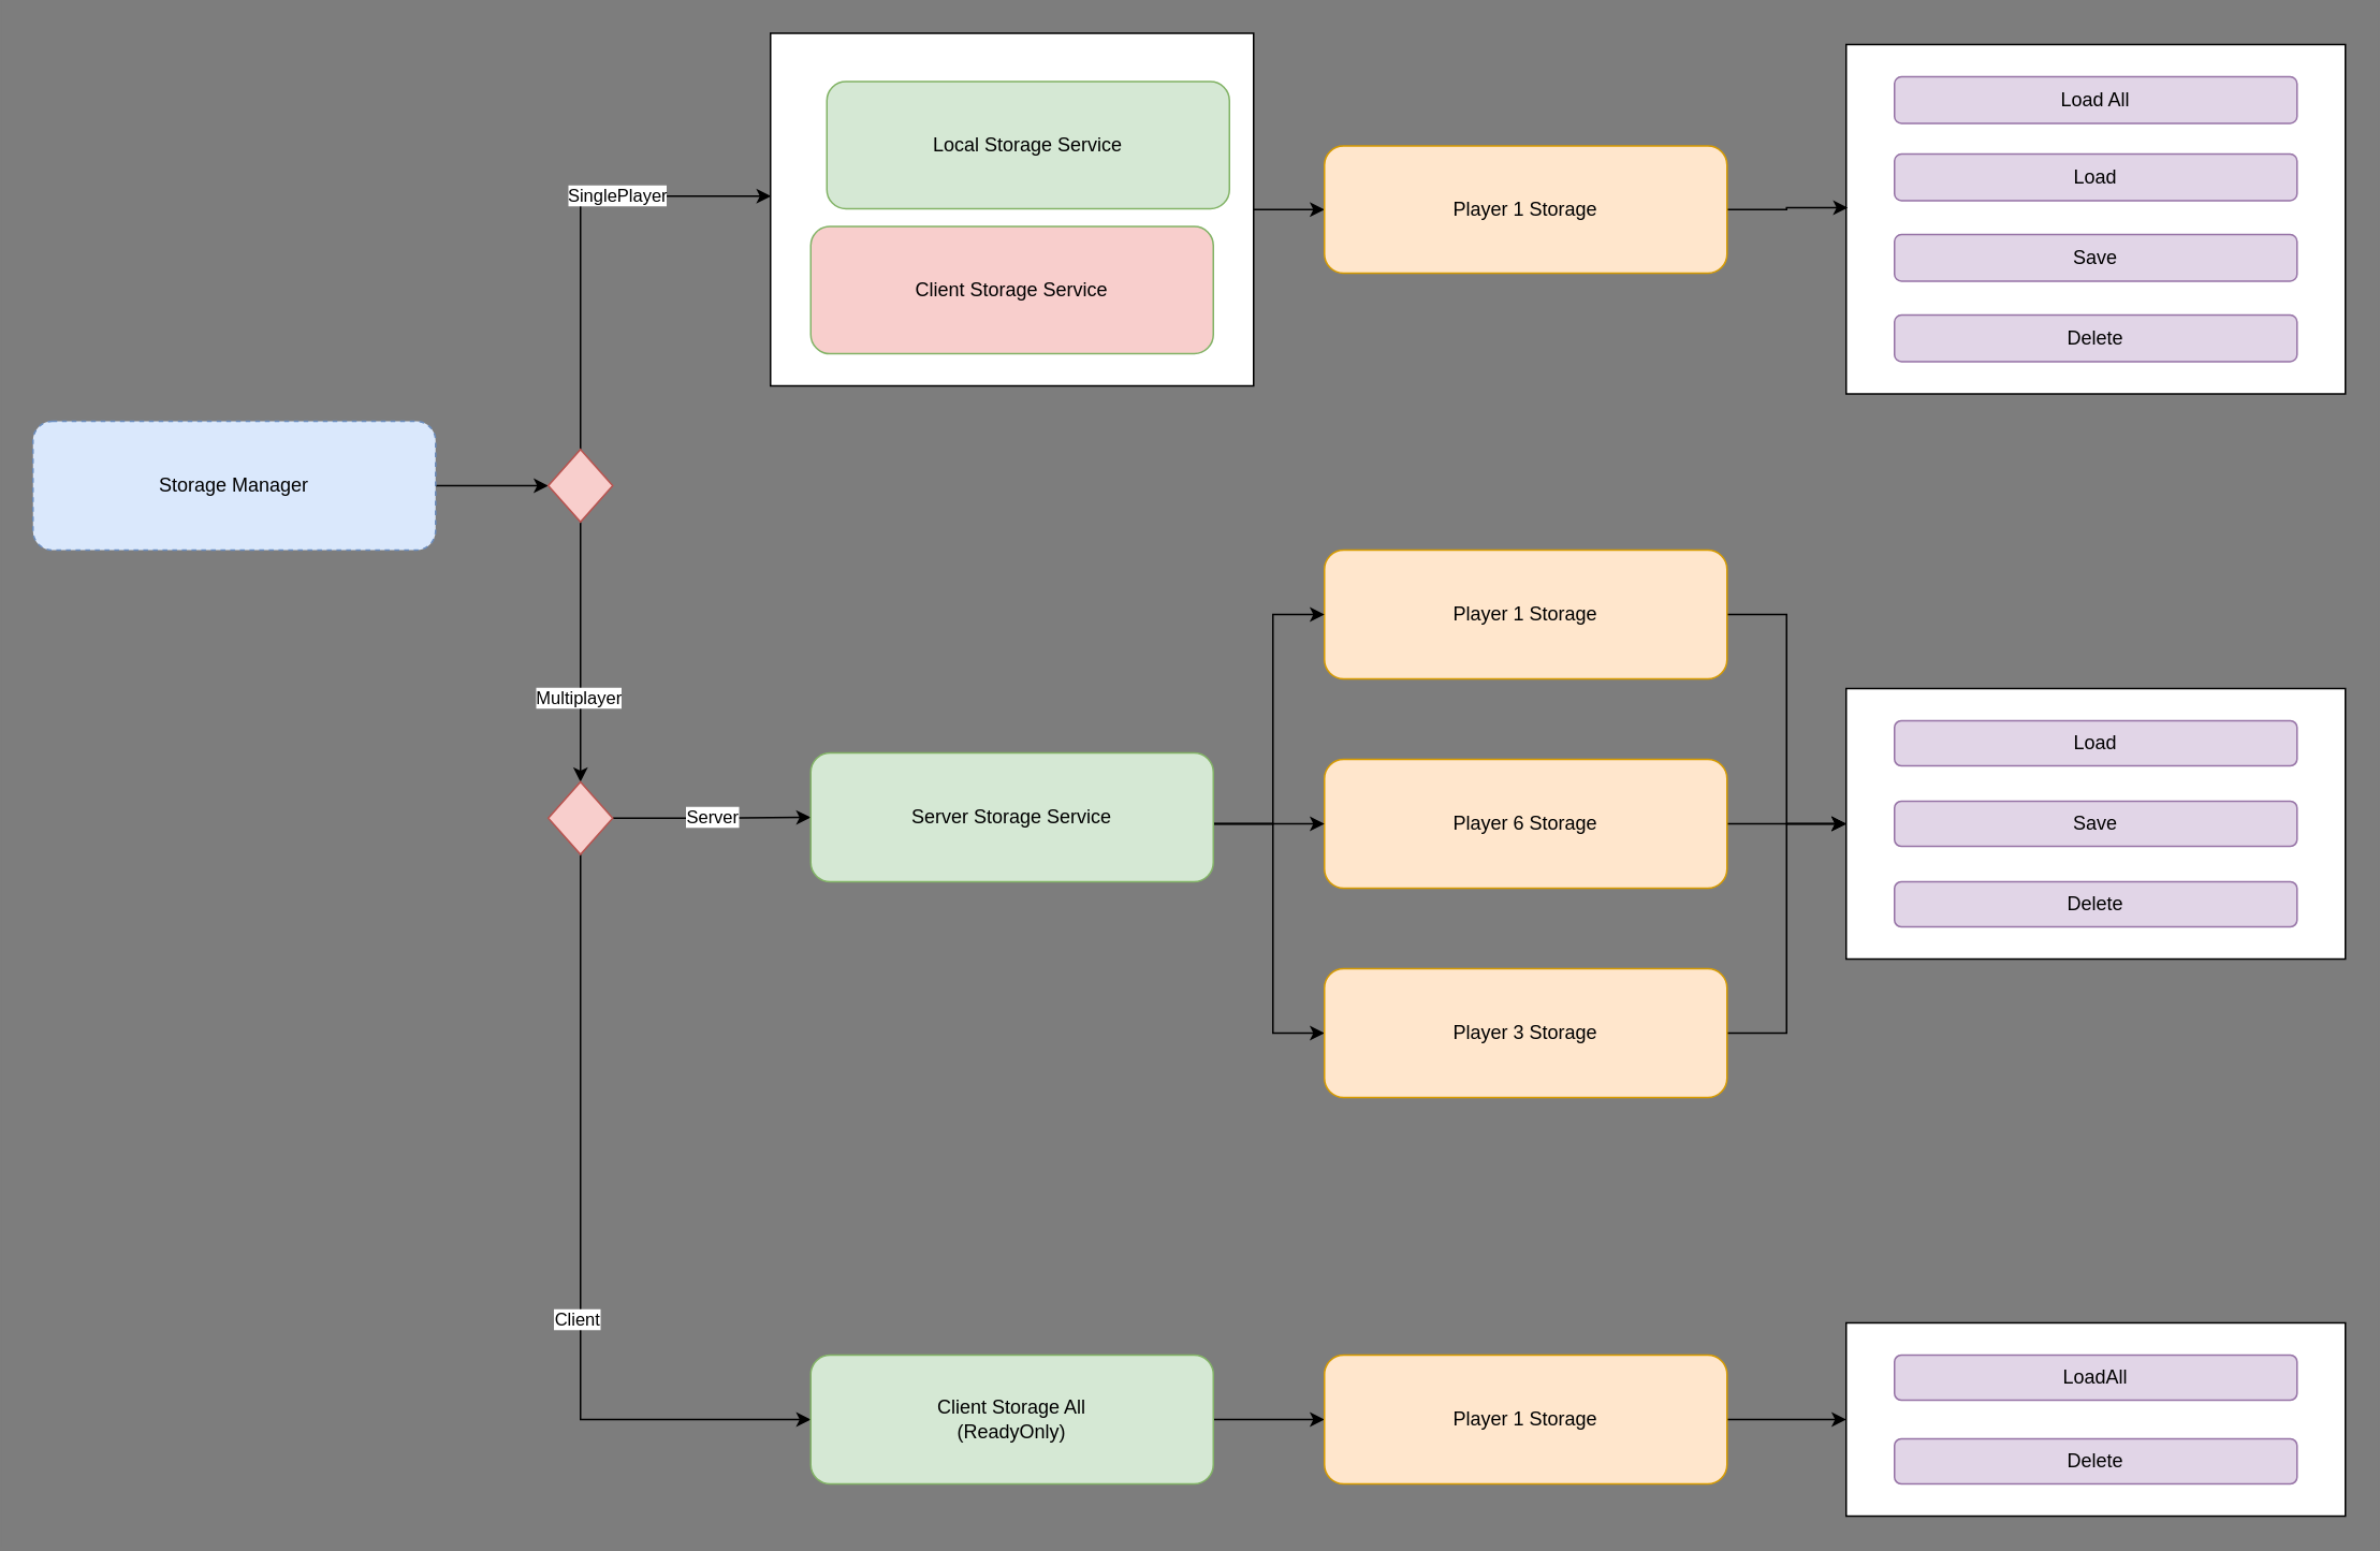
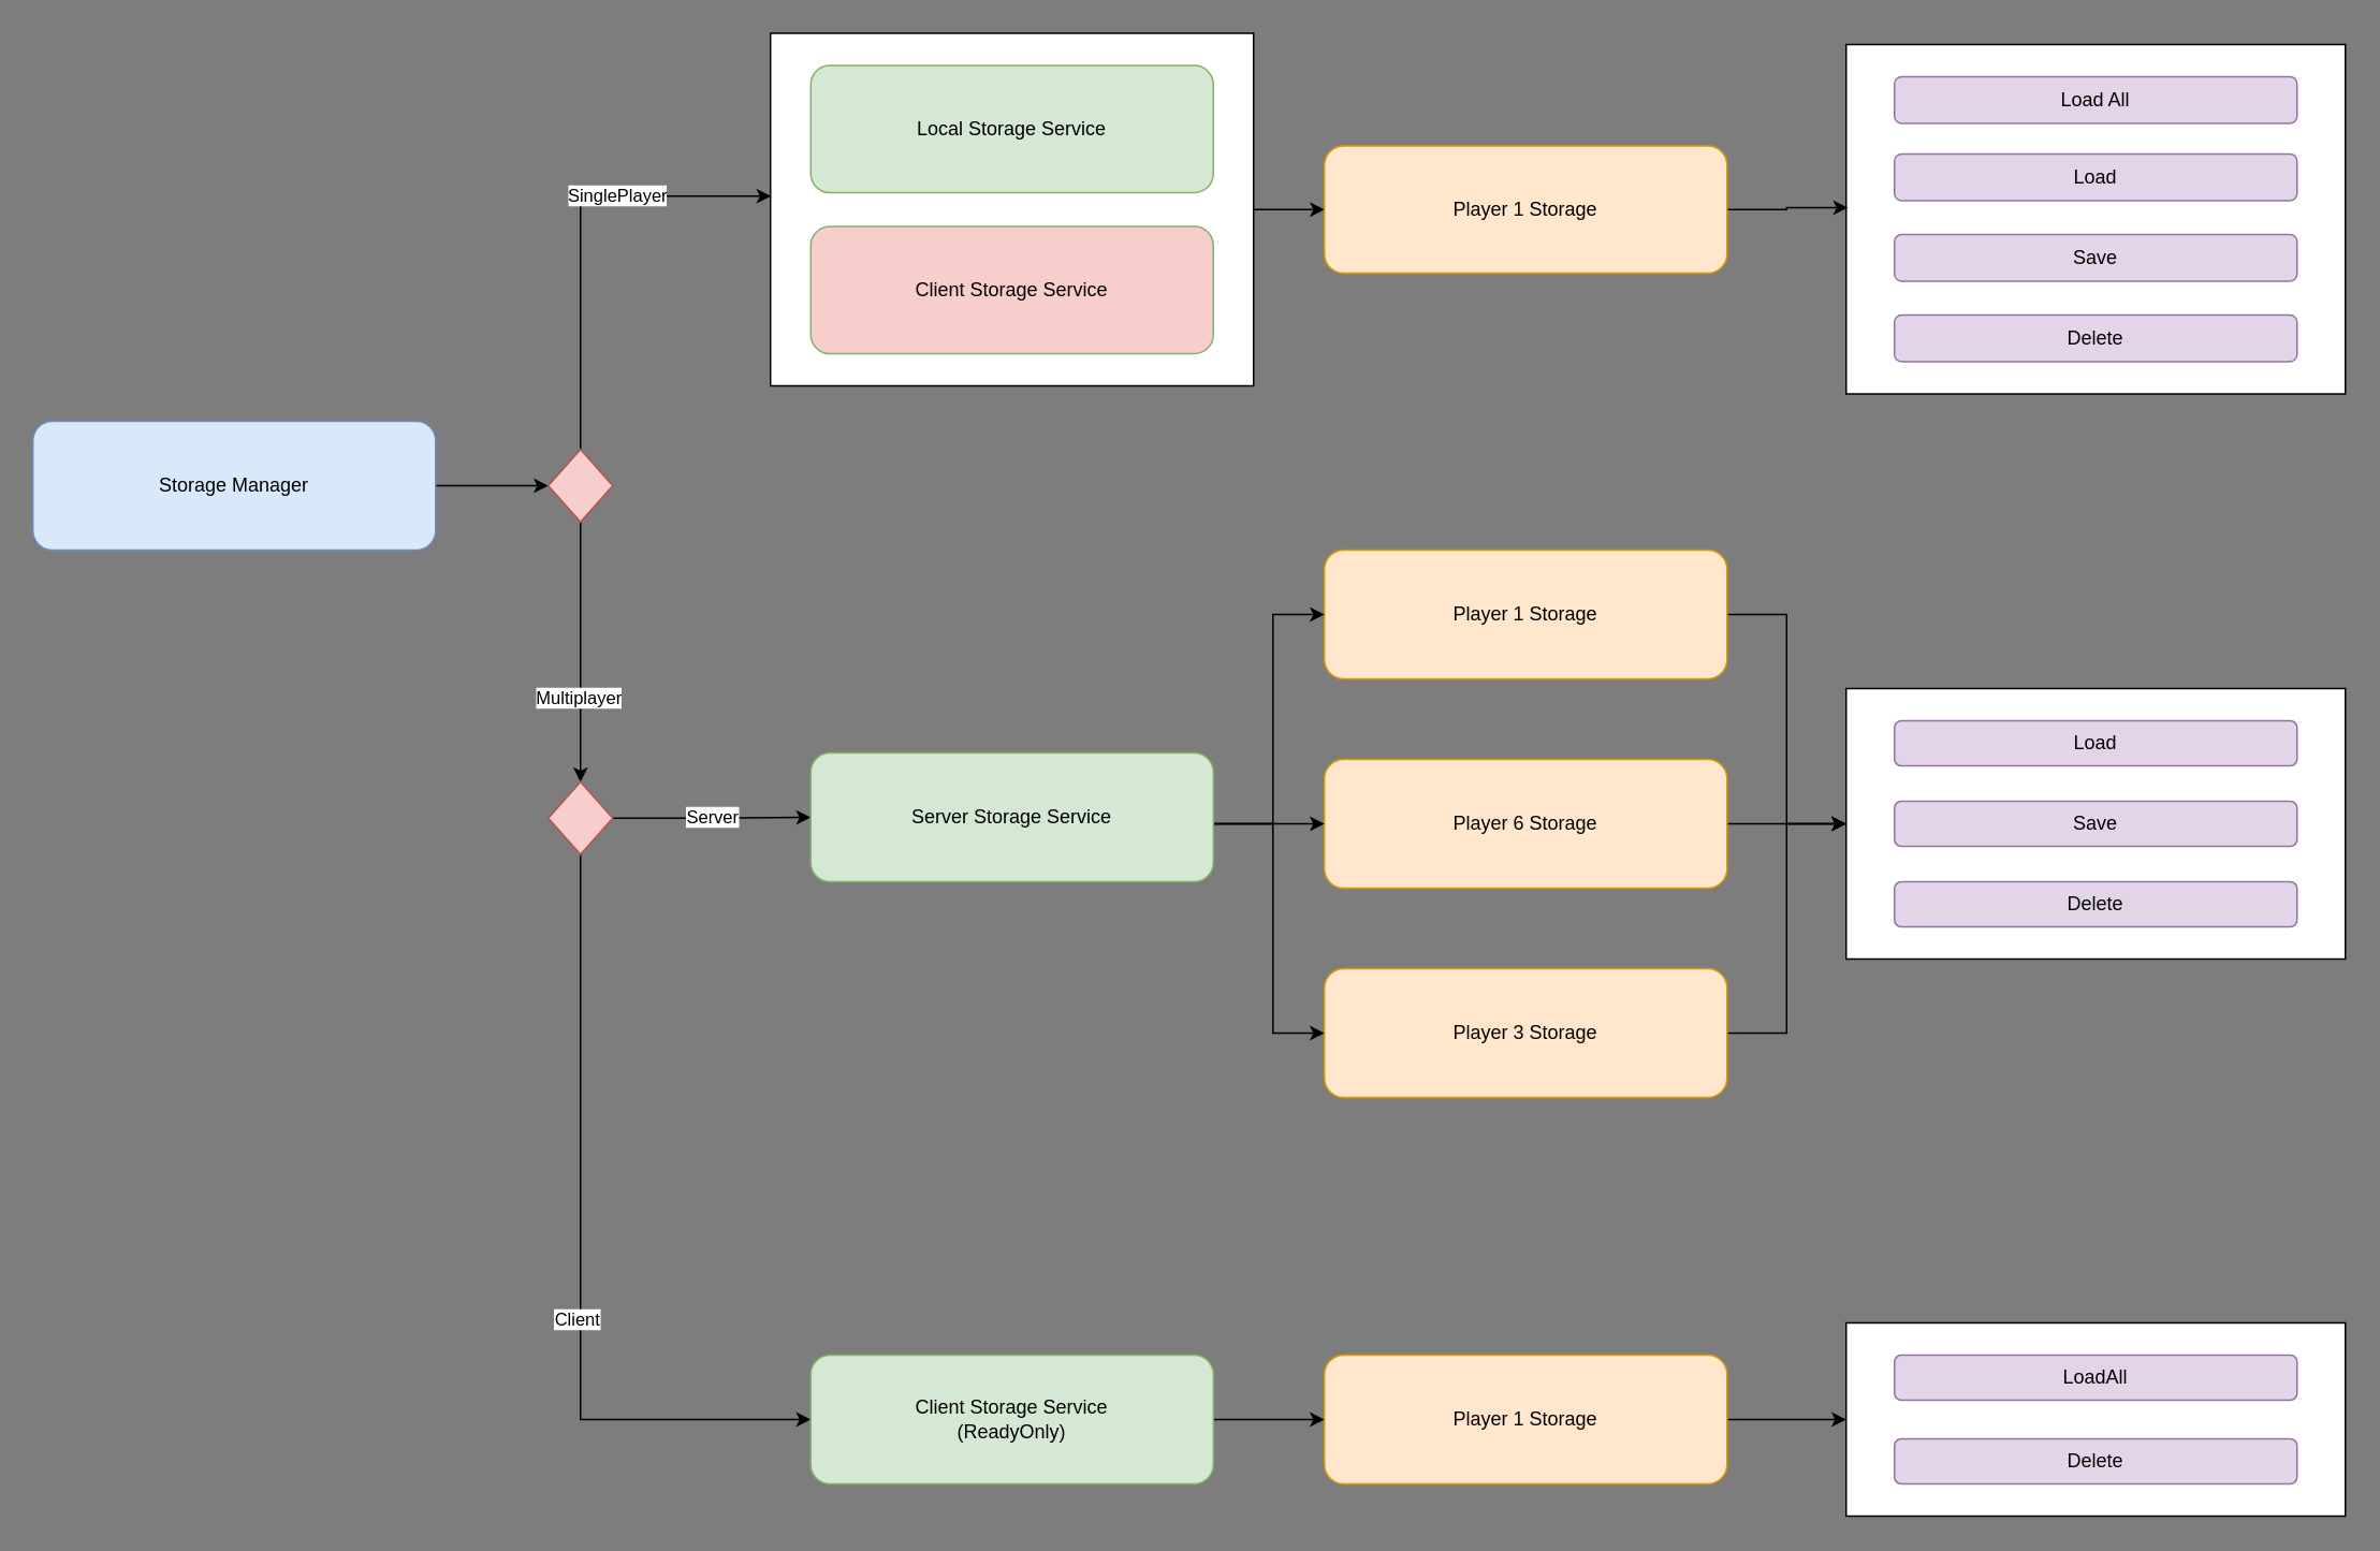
- <mxCell id="9" value="Local Storage Service" style="rounded=1;whiteSpace=wrap;html=1;fillColor=#d5e8d4;strokeColor=#82b366;" parent="1" vertex="1"><mxGeometry x="513" y="50" width="250" height="79" as="geometry" /></mxCell>
+ <mxCell id="9" value="Local Storage Service" style="rounded=1;whiteSpace=wrap;html=1;fillColor=#d5e8d4;strokeColor=#82b366;" parent="1" vertex="1"><mxGeometry x="503" y="40" width="250" height="79" as="geometry" /></mxCell>
- <mxCell id="8" value="Storage Manager&lt;br&gt;" style="rounded=1;whiteSpace=wrap;html=1;fillColor=#dae8fc;strokeColor=#6c8ebf;dashed=1;" parent="1" vertex="1"><mxGeometry x="20" y="261" width="250" height="80" as="geometry" /></mxCell>
+ <mxCell id="8" value="Storage Manager&lt;br&gt;" style="rounded=1;whiteSpace=wrap;html=1;fillColor=#dae8fc;strokeColor=#6c8ebf;" parent="1" vertex="1"><mxGeometry x="20" y="261" width="250" height="80" as="geometry" /></mxCell>
- <mxCell id="31" value="Client Storage All &lt;br&gt;(ReadyOnly)" style="rounded=1;whiteSpace=wrap;html=1;fillColor=#d5e8d4;strokeColor=#82b366;" parent="1" vertex="1"><mxGeometry x="503" y="841" width="250" height="80" as="geometry" /></mxCell>
+ <mxCell id="31" value="Client Storage Service &lt;br&gt;(ReadyOnly)" style="rounded=1;whiteSpace=wrap;html=1;fillColor=#d5e8d4;strokeColor=#82b366;" parent="1" vertex="1"><mxGeometry x="503" y="841" width="250" height="80" as="geometry" /></mxCell>
